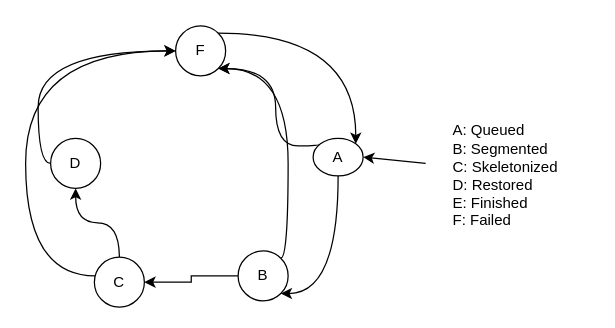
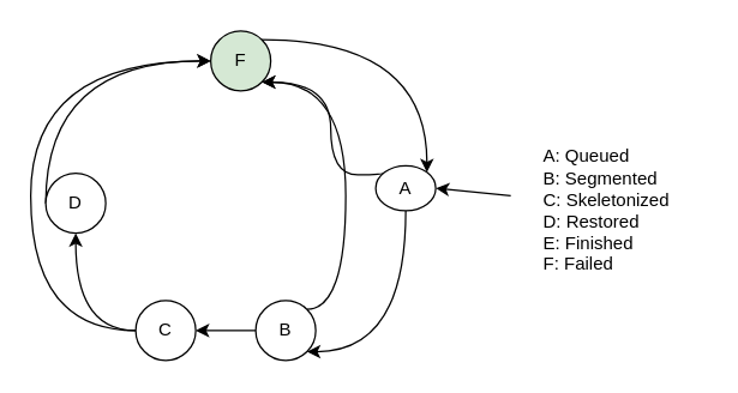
- <mxCell id="7" value="F" style="ellipse;whiteSpace=wrap;html=1;aspect=fixed;" parent="1" vertex="1"><mxGeometry x="140" y="20" width="40" height="40" as="geometry" /></mxCell>
+ <mxCell id="7" value="F" style="ellipse;whiteSpace=wrap;html=1;aspect=fixed;fillColor=#d5e8d4;" parent="1" vertex="1"><mxGeometry x="140" y="20" width="40" height="40" as="geometry" /></mxCell>
- <mxCell id="15" value="D" style="ellipse;whiteSpace=wrap;html=1;aspect=fixed;" parent="1" vertex="1"><mxGeometry x="40" y="110" width="40" height="40" as="geometry" /></mxCell>
+ <mxCell id="15" value="D" style="ellipse;whiteSpace=wrap;html=1;aspect=fixed;" parent="1" vertex="1"><mxGeometry x="30" y="115" width="40" height="40" as="geometry" /></mxCell>
- <mxCell id="5" value="B" style="ellipse;whiteSpace=wrap;html=1;aspect=fixed;" parent="1" vertex="1"><mxGeometry x="190" y="200" width="40" height="40" as="geometry" /></mxCell>
+ <mxCell id="5" value="B" style="ellipse;whiteSpace=wrap;html=1;aspect=fixed;" parent="1" vertex="1"><mxGeometry x="170" y="200" width="40" height="40" as="geometry" /></mxCell>
- <mxCell id="10" value="C" style="ellipse;whiteSpace=wrap;html=1;aspect=fixed;" parent="1" vertex="1"><mxGeometry x="75" y="205" width="40" height="40" as="geometry" /></mxCell>
+ <mxCell id="10" value="C" style="ellipse;whiteSpace=wrap;html=1;aspect=fixed;" parent="1" vertex="1"><mxGeometry x="90" y="200" width="40" height="40" as="geometry" /></mxCell>
